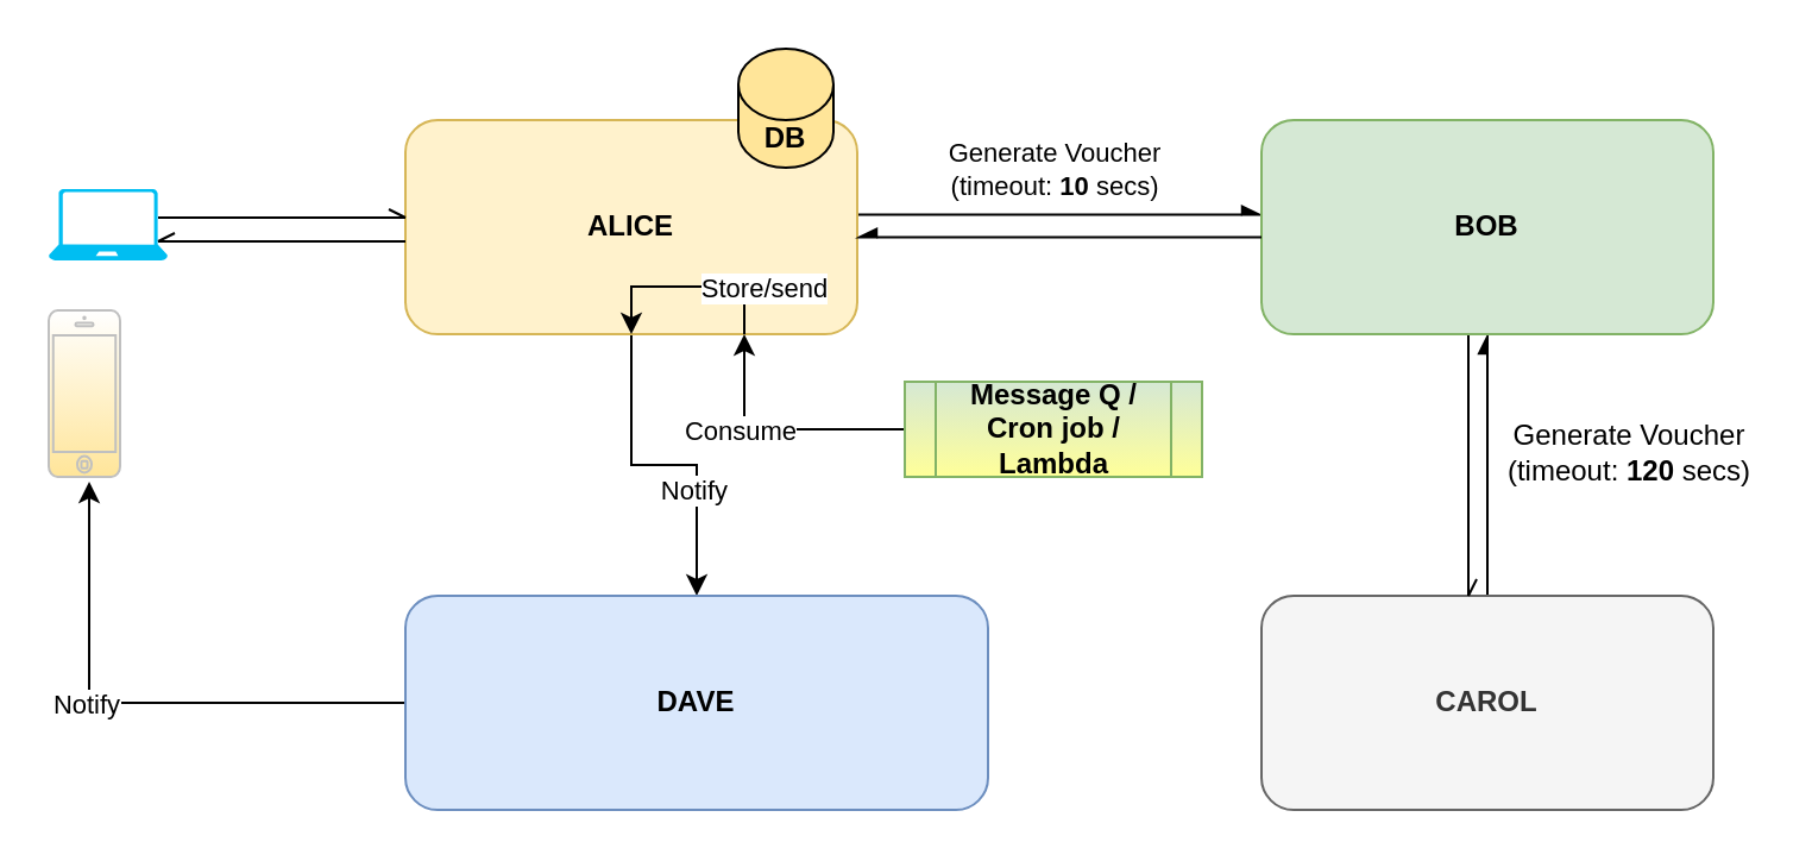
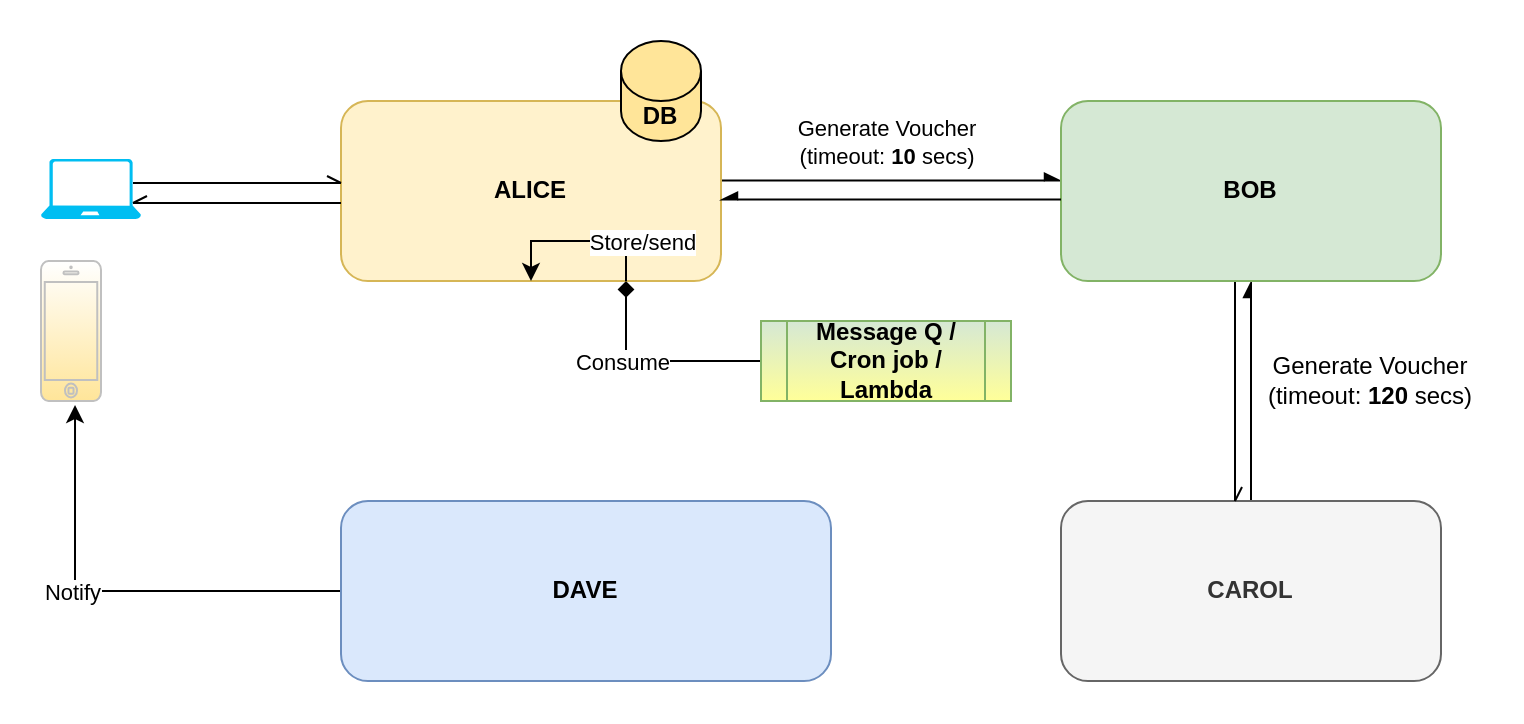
- <mxCell id="12" style="edgeStyle=orthogonalEdgeStyle;rounded=0;orthogonalLoop=1;jettySize=auto;html=1;exitX=0;exitY=0.5;exitDx=0;exitDy=0;entryX=0.75;entryY=1;entryDx=0;entryDy=0;" parent="1" source="14" target="6" edge="1"><mxGeometry relative="1" as="geometry"><mxPoint x="310" y="142" as="targetPoint" /></mxGeometry></mxCell>
+ <mxCell id="12" style="edgeStyle=orthogonalEdgeStyle;rounded=0;orthogonalLoop=1;jettySize=auto;html=1;exitX=0;exitY=0.5;exitDx=0;exitDy=0;entryX=0.75;entryY=1;entryDx=0;entryDy=0;endArrow=diamond;" parent="1" source="14" target="6" edge="1"><mxGeometry relative="1" as="geometry"><mxPoint x="310" y="142" as="targetPoint" /></mxGeometry></mxCell>
- <mxCell id="4" style="edgeStyle=orthogonalEdgeStyle;rounded=0;orthogonalLoop=1;jettySize=auto;html=1;exitX=0.5;exitY=1;exitDx=0;exitDy=0;" parent="1" source="6" target="17" edge="1"><mxGeometry relative="1" as="geometry" /></mxCell>
- <mxCell id="5" value="Notify&amp;nbsp;" style="edgeLabel;html=1;align=center;verticalAlign=middle;resizable=0;points=[];" parent="4" vertex="1" connectable="0"><mxGeometry x="0.358" relative="1" as="geometry"><mxPoint as="offset" /></mxGeometry></mxCell>
